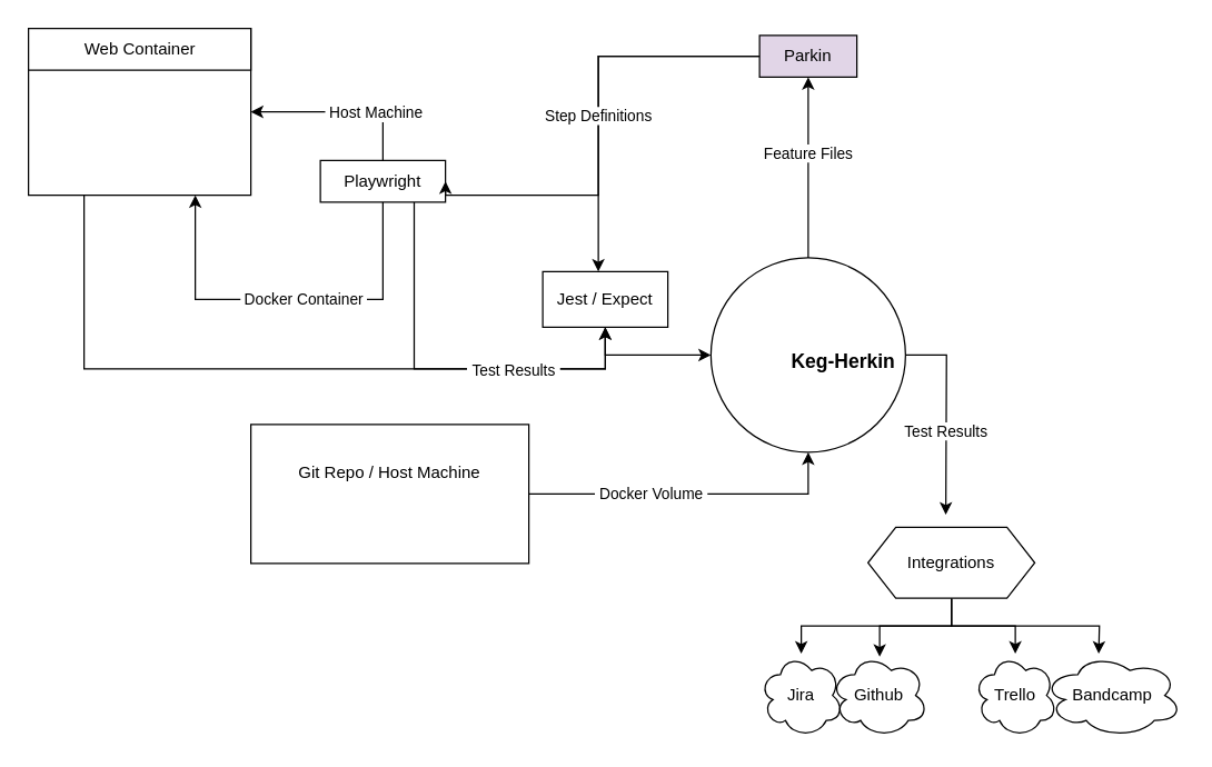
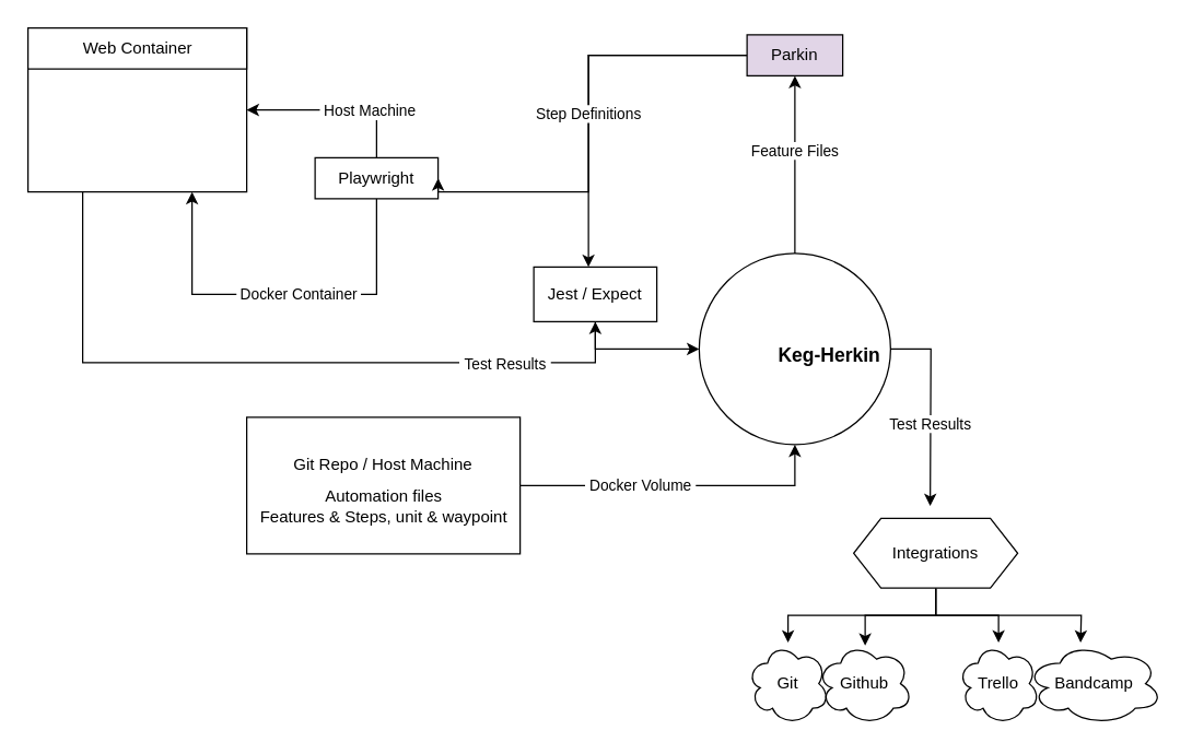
- <mxCell id="14" style="edgeStyle=orthogonalEdgeStyle;rounded=0;orthogonalLoop=1;jettySize=auto;html=1;exitX=0.75;exitY=1;exitDx=0;exitDy=0;entryX=0.5;entryY=1;entryDx=0;entryDy=0;" edge="1" parent="1" source="15" target="22"><mxGeometry relative="1" as="geometry"><Array as="points"><mxPoint x="298" y="265" /><mxPoint x="435" y="265" /></Array></mxGeometry></mxCell>
+ <mxCell id="28" value="Automation files&lt;br&gt;Features &amp;amp; Steps, unit &amp;amp; waypoint" style="text;html=1;strokeColor=none;fillColor=none;align=center;verticalAlign=middle;whiteSpace=wrap;rounded=0;" vertex="1" parent="25"><mxGeometry x="7.5" y="56.692" width="185" height="16.923" as="geometry" /></mxCell>
- <mxCell id="38" value="Jira" style="ellipse;shape=cloud;whiteSpace=wrap;html=1;" vertex="1" parent="1"><mxGeometry x="546" y="470" width="60" height="60" as="geometry" /></mxCell>
+ <mxCell id="38" value="Git" style="ellipse;shape=cloud;whiteSpace=wrap;html=1;" vertex="1" parent="1"><mxGeometry x="546" y="470" width="60" height="60" as="geometry" /></mxCell>
